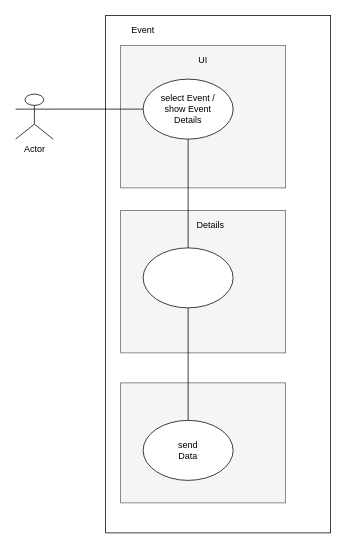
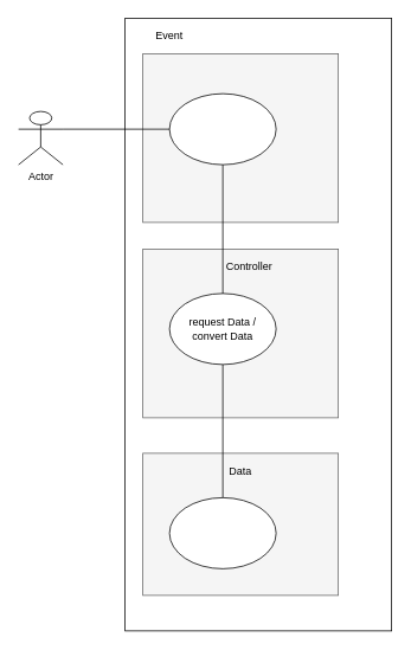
- <mxCell id="9" value="UI" style="text;html=1;strokeColor=none;fillColor=none;align=center;verticalAlign=middle;whiteSpace=wrap;rounded=0;" vertex="1" parent="1"><mxGeometry x="250" y="70" width="40" height="20" as="geometry" /></mxCell>
- <mxCell id="7" value="&lt;div&gt;select Event /&lt;/div&gt;&lt;div&gt;show Event Details&lt;br&gt;&lt;/div&gt;" style="text;html=1;strokeColor=none;fillColor=none;align=center;verticalAlign=middle;whiteSpace=wrap;rounded=0;" vertex="1" parent="1"><mxGeometry x="210" y="135" width="80" height="20" as="geometry" /></mxCell>
- <mxCell id="11" value="Details" style="text;html=1;strokeColor=none;fillColor=none;align=center;verticalAlign=middle;whiteSpace=wrap;rounded=0;" vertex="1" parent="1"><mxGeometry x="260" y="290" width="40" height="20" as="geometry" /></mxCell>
+ <mxCell id="11" value="Controller" style="text;html=1;strokeColor=none;fillColor=none;align=center;verticalAlign=middle;whiteSpace=wrap;rounded=0;" vertex="1" parent="1"><mxGeometry x="260" y="290" width="40" height="20" as="geometry" /></mxCell>
+ <mxCell id="16" value="&lt;div&gt;request Data /&lt;/div&gt;&lt;div&gt;convert Data&lt;br&gt;&lt;/div&gt;" style="text;html=1;strokeColor=none;fillColor=none;align=center;verticalAlign=middle;whiteSpace=wrap;rounded=0;" vertex="1" parent="1"><mxGeometry x="210" y="360" width="80" height="20" as="geometry" /></mxCell>
+ <mxCell id="13" value="Data" style="text;html=1;strokeColor=none;fillColor=none;align=center;verticalAlign=middle;whiteSpace=wrap;rounded=0;" vertex="1" parent="1"><mxGeometry x="250" y="520" width="40" height="20" as="geometry" /></mxCell>
- <mxCell id="19" value="send Data" style="text;html=1;strokeColor=none;fillColor=none;align=center;verticalAlign=middle;whiteSpace=wrap;rounded=0;" vertex="1" parent="1"><mxGeometry x="230" y="590" width="40" height="20" as="geometry" /></mxCell>
